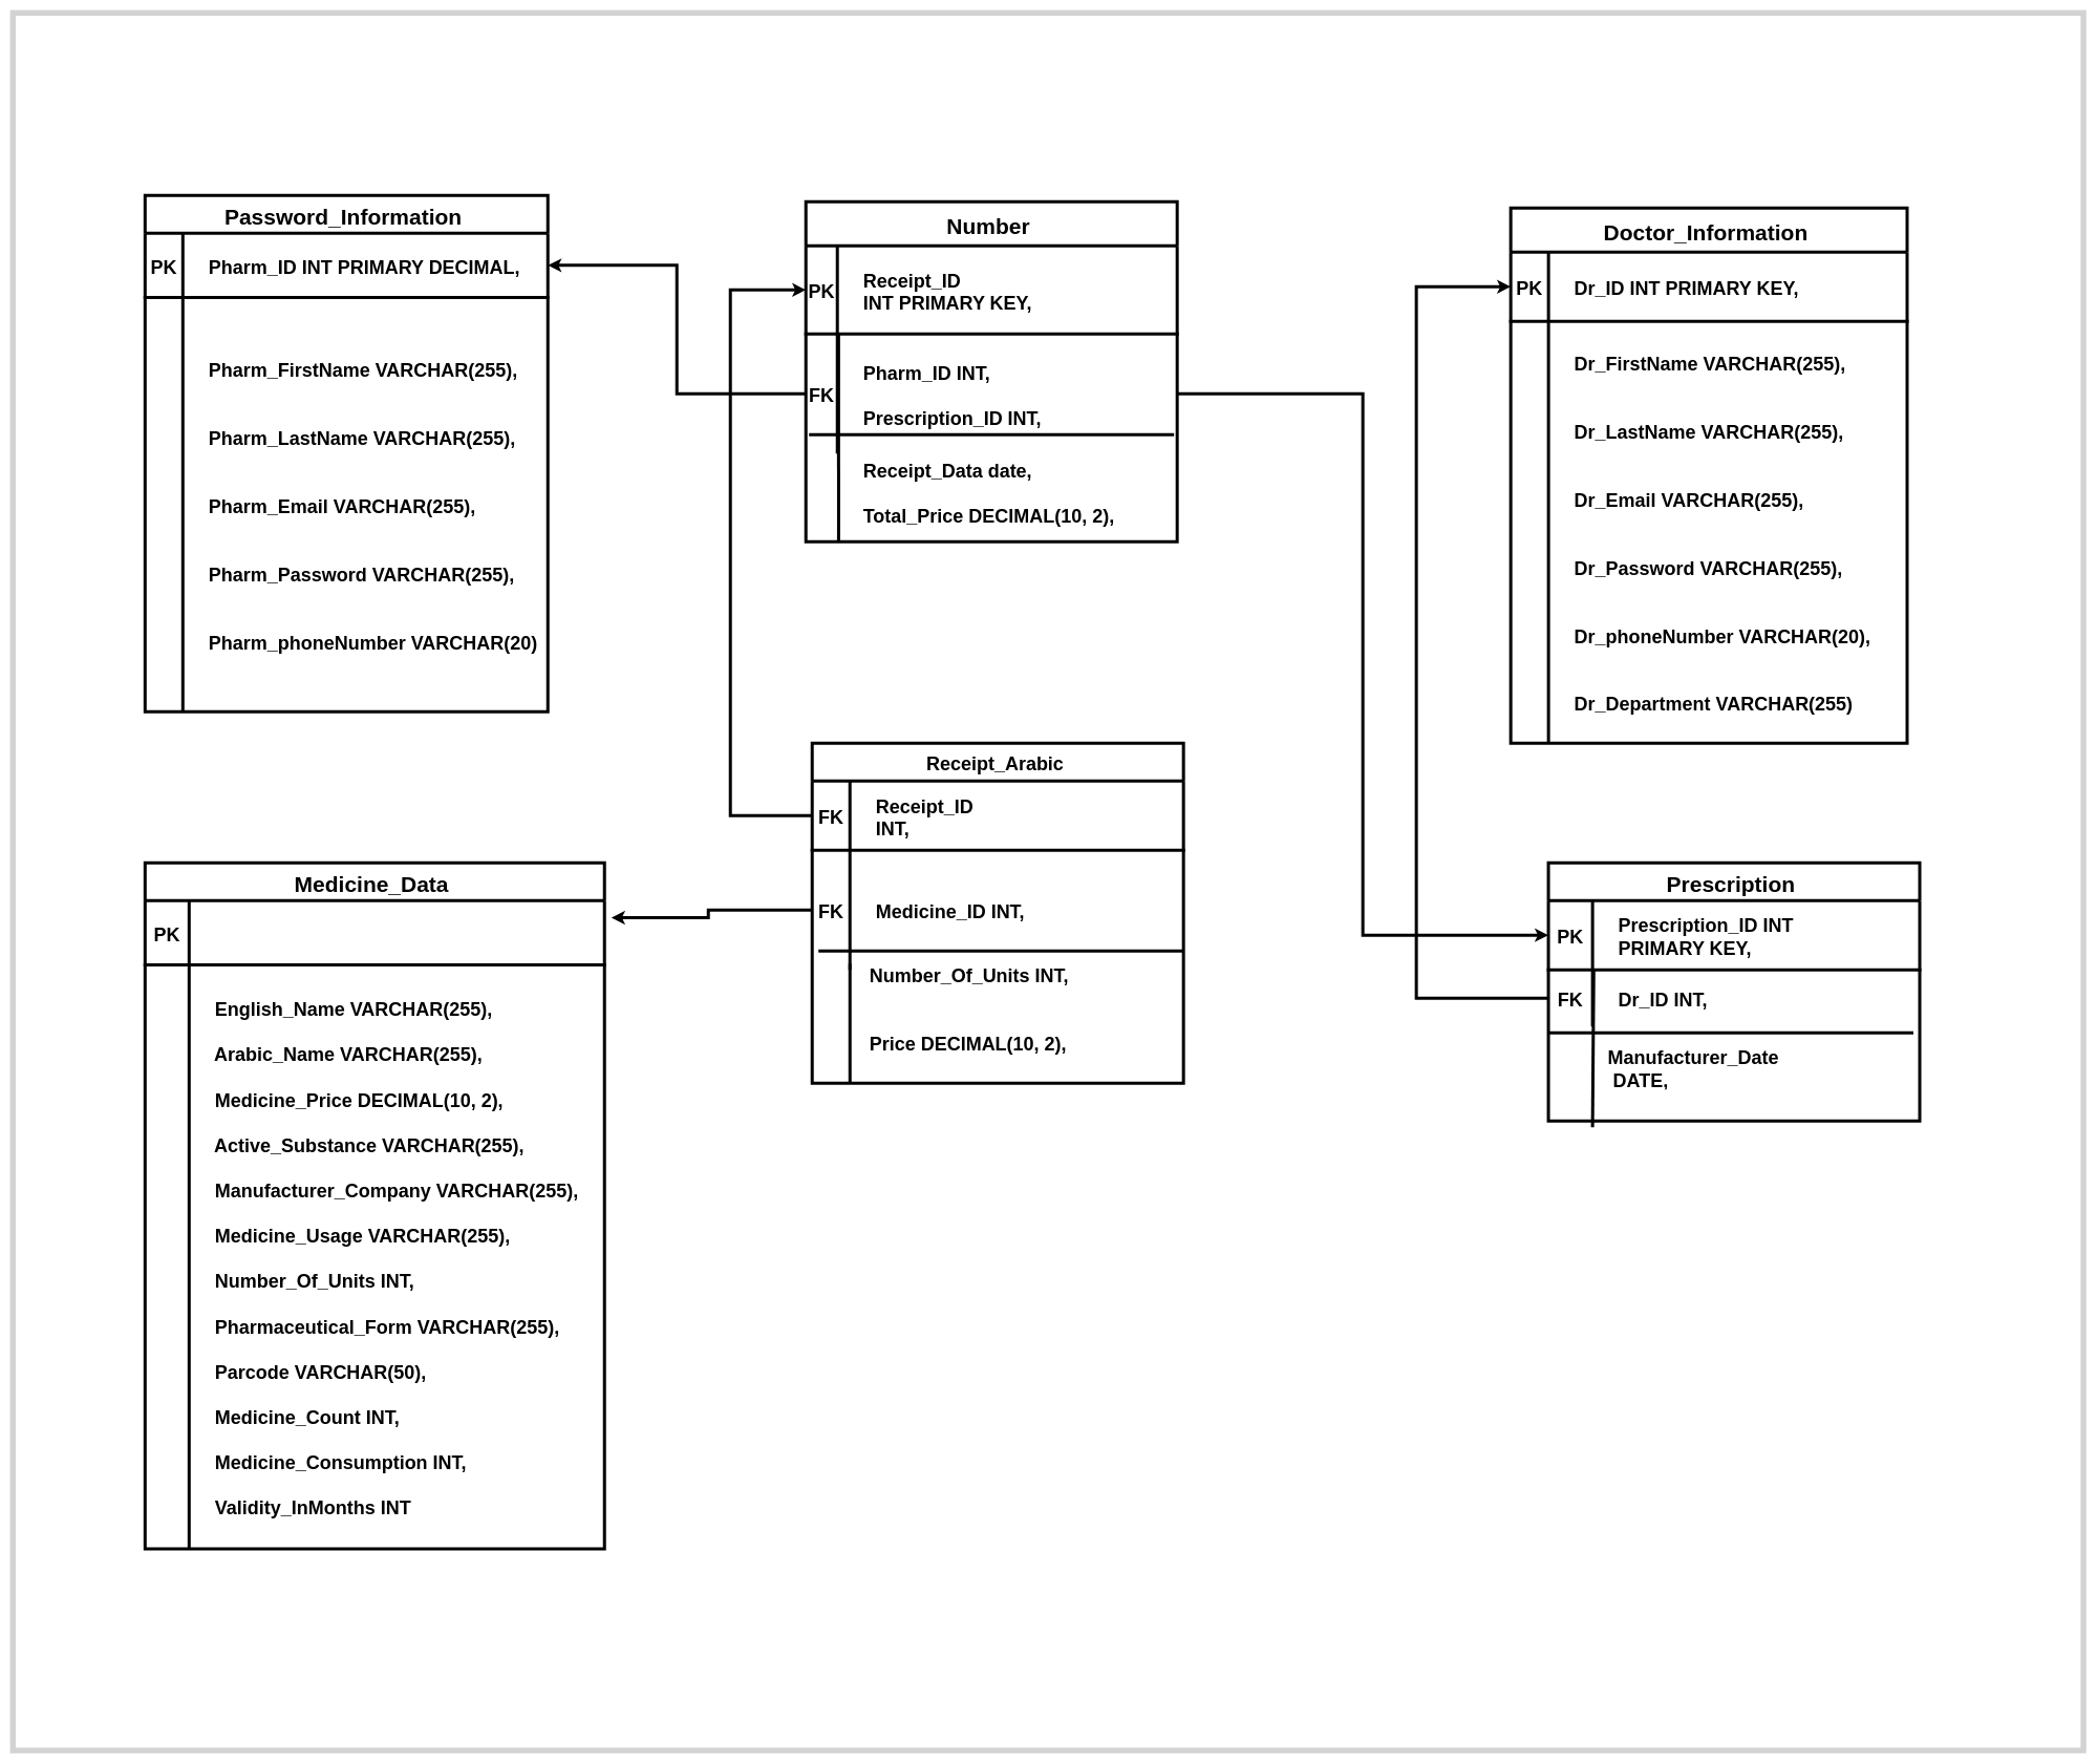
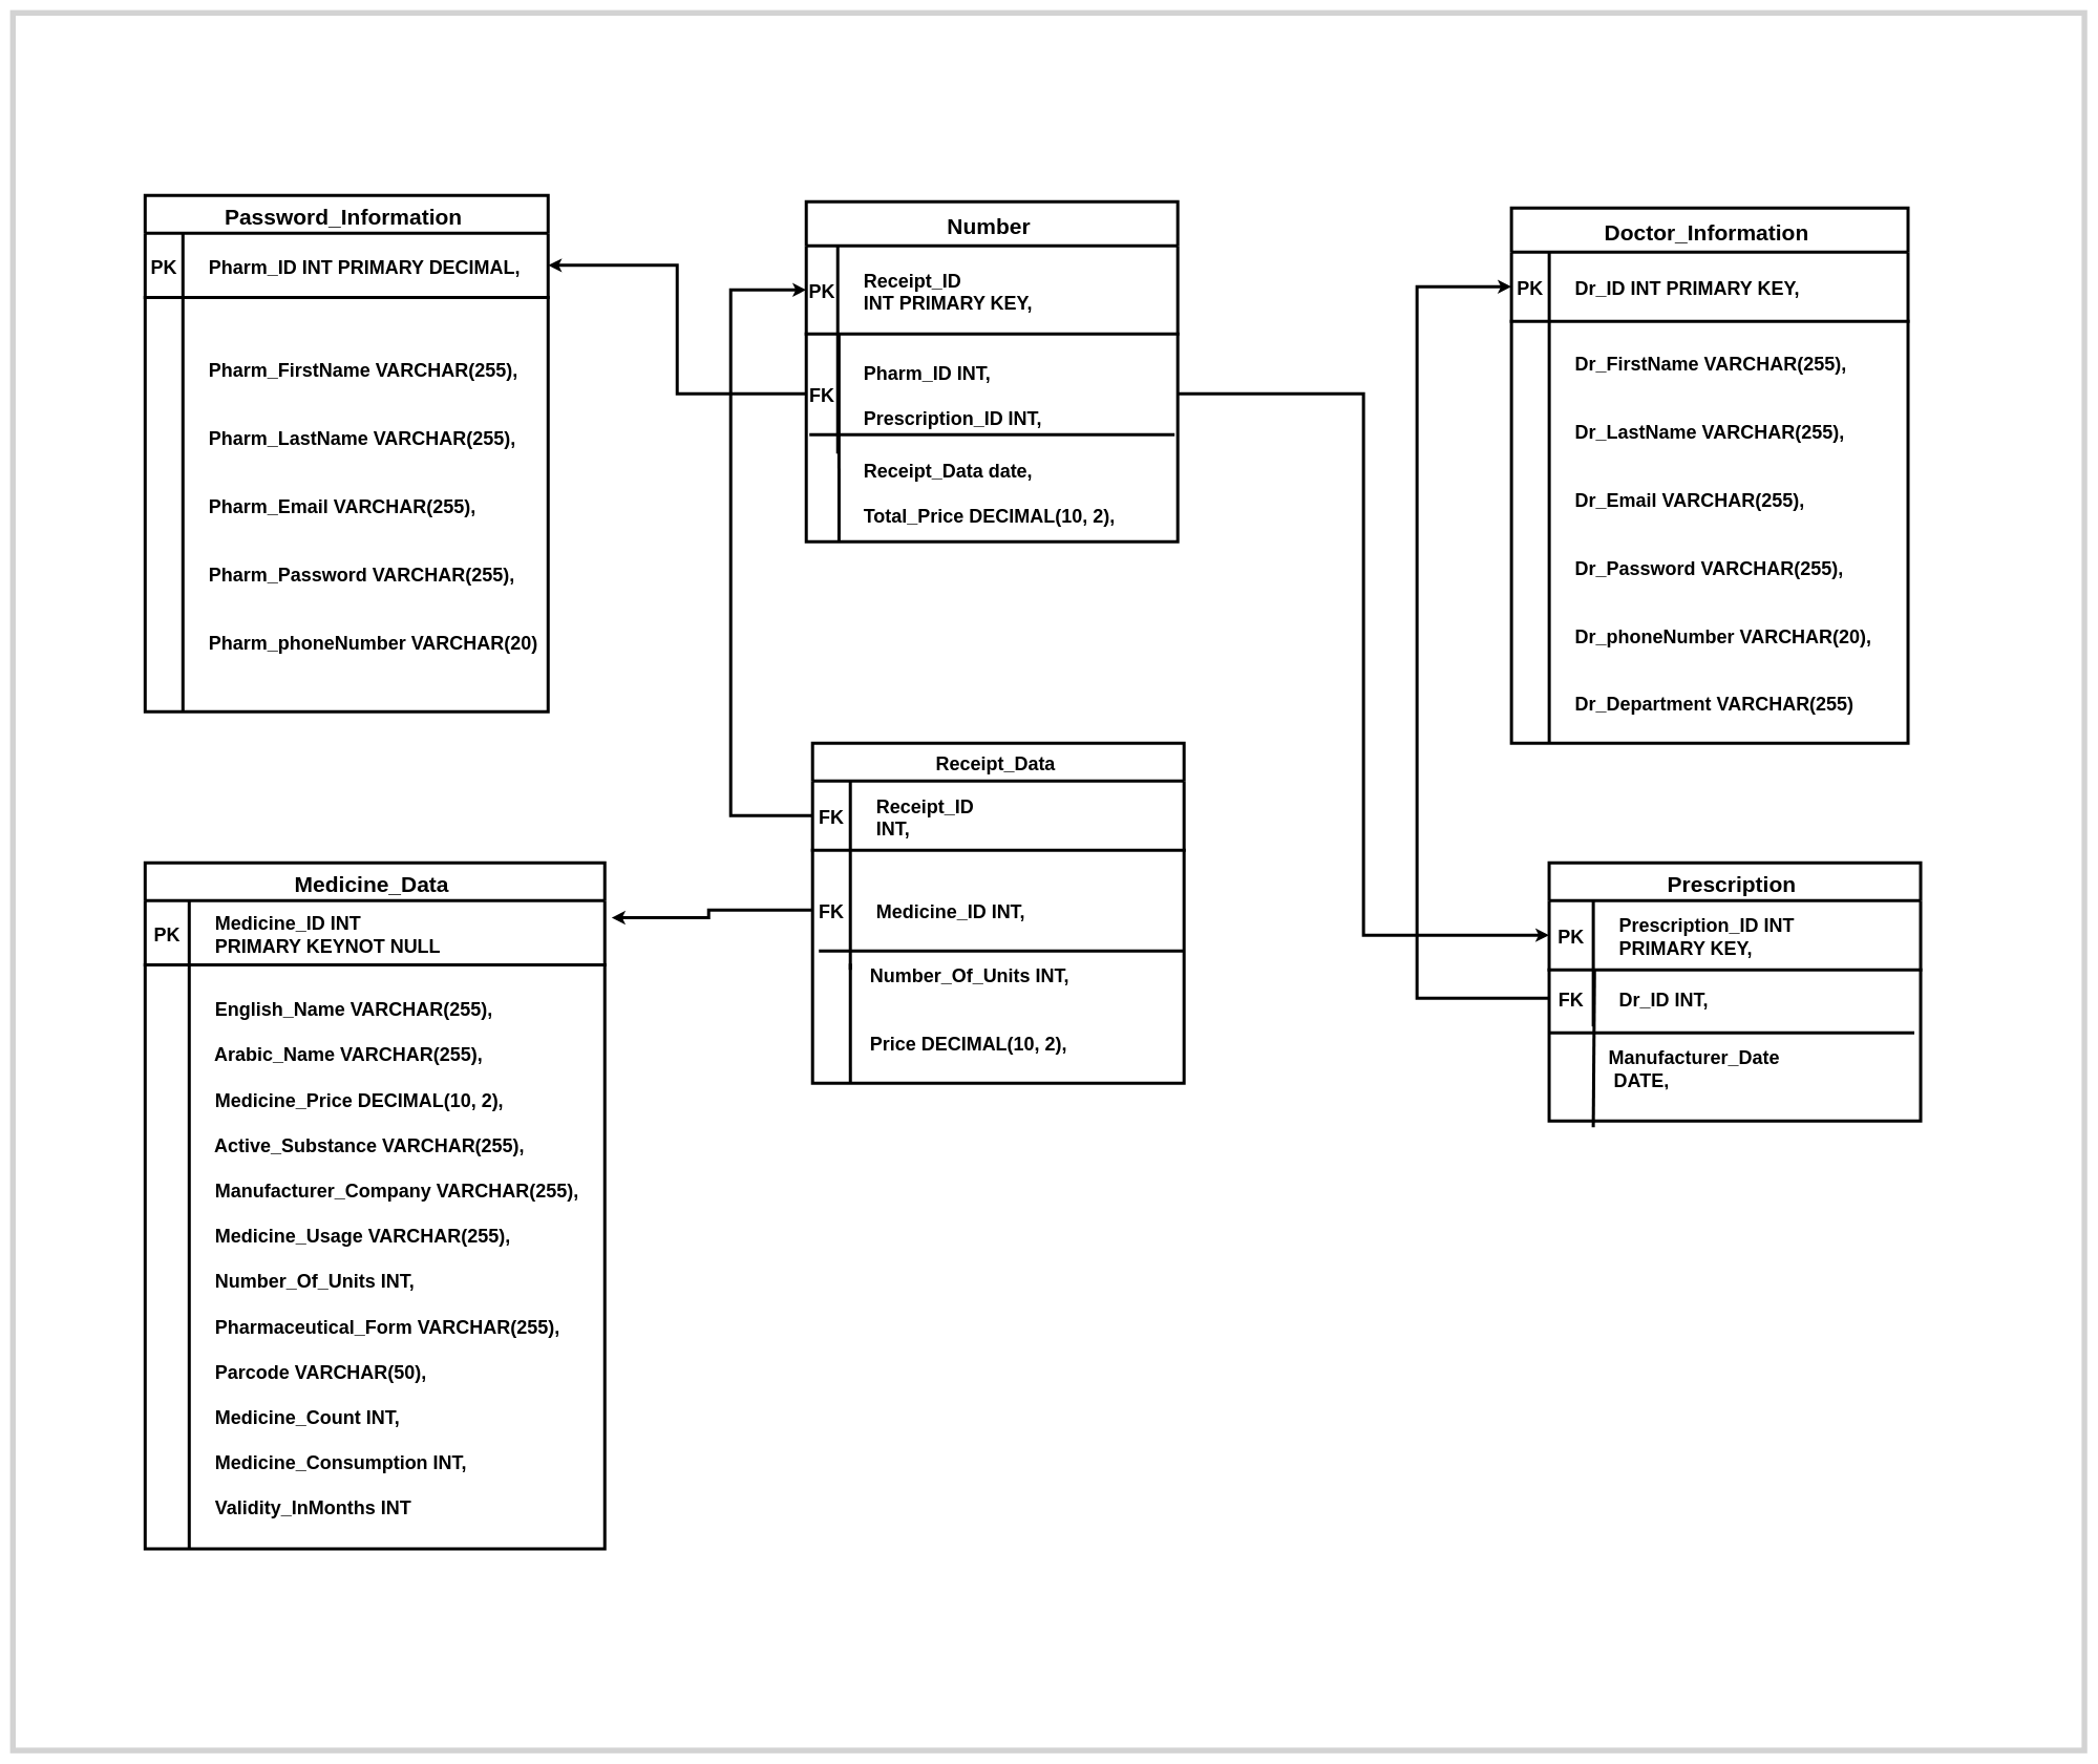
- <mxCell id="43" value="Receipt_Arabic " style="shape=table;startSize=60;container=1;collapsible=1;childLayout=tableLayout;fixedRows=1;rowLines=0;fontStyle=1;align=center;resizeLast=1;strokeWidth=5;fontSize=30;perimeterSpacing=0;" vertex="1" parent="1"><mxGeometry x="1290" y="1180" width="590" height="540" as="geometry" /></mxCell>
+ <mxCell id="43" value="Receipt_Data " style="shape=table;startSize=60;container=1;collapsible=1;childLayout=tableLayout;fixedRows=1;rowLines=0;fontStyle=1;align=center;resizeLast=1;strokeWidth=5;fontSize=30;perimeterSpacing=0;" vertex="1" parent="1"><mxGeometry x="1290" y="1180" width="590" height="540" as="geometry" /></mxCell>
+ <mxCell id="5" value="    Medicine_ID INT&#10;    PRIMARY KEYNOT NULL " style="shape=partialRectangle;overflow=hidden;connectable=0;fillColor=none;top=0;left=0;bottom=0;right=0;align=left;spacingLeft=6;fontStyle=1;fontSize=30;strokeWidth=5;" parent="3" vertex="1"><mxGeometry x="70" width="660" height="102" as="geometry"><mxRectangle width="660" height="102" as="alternateBounds" /></mxGeometry></mxCell>
